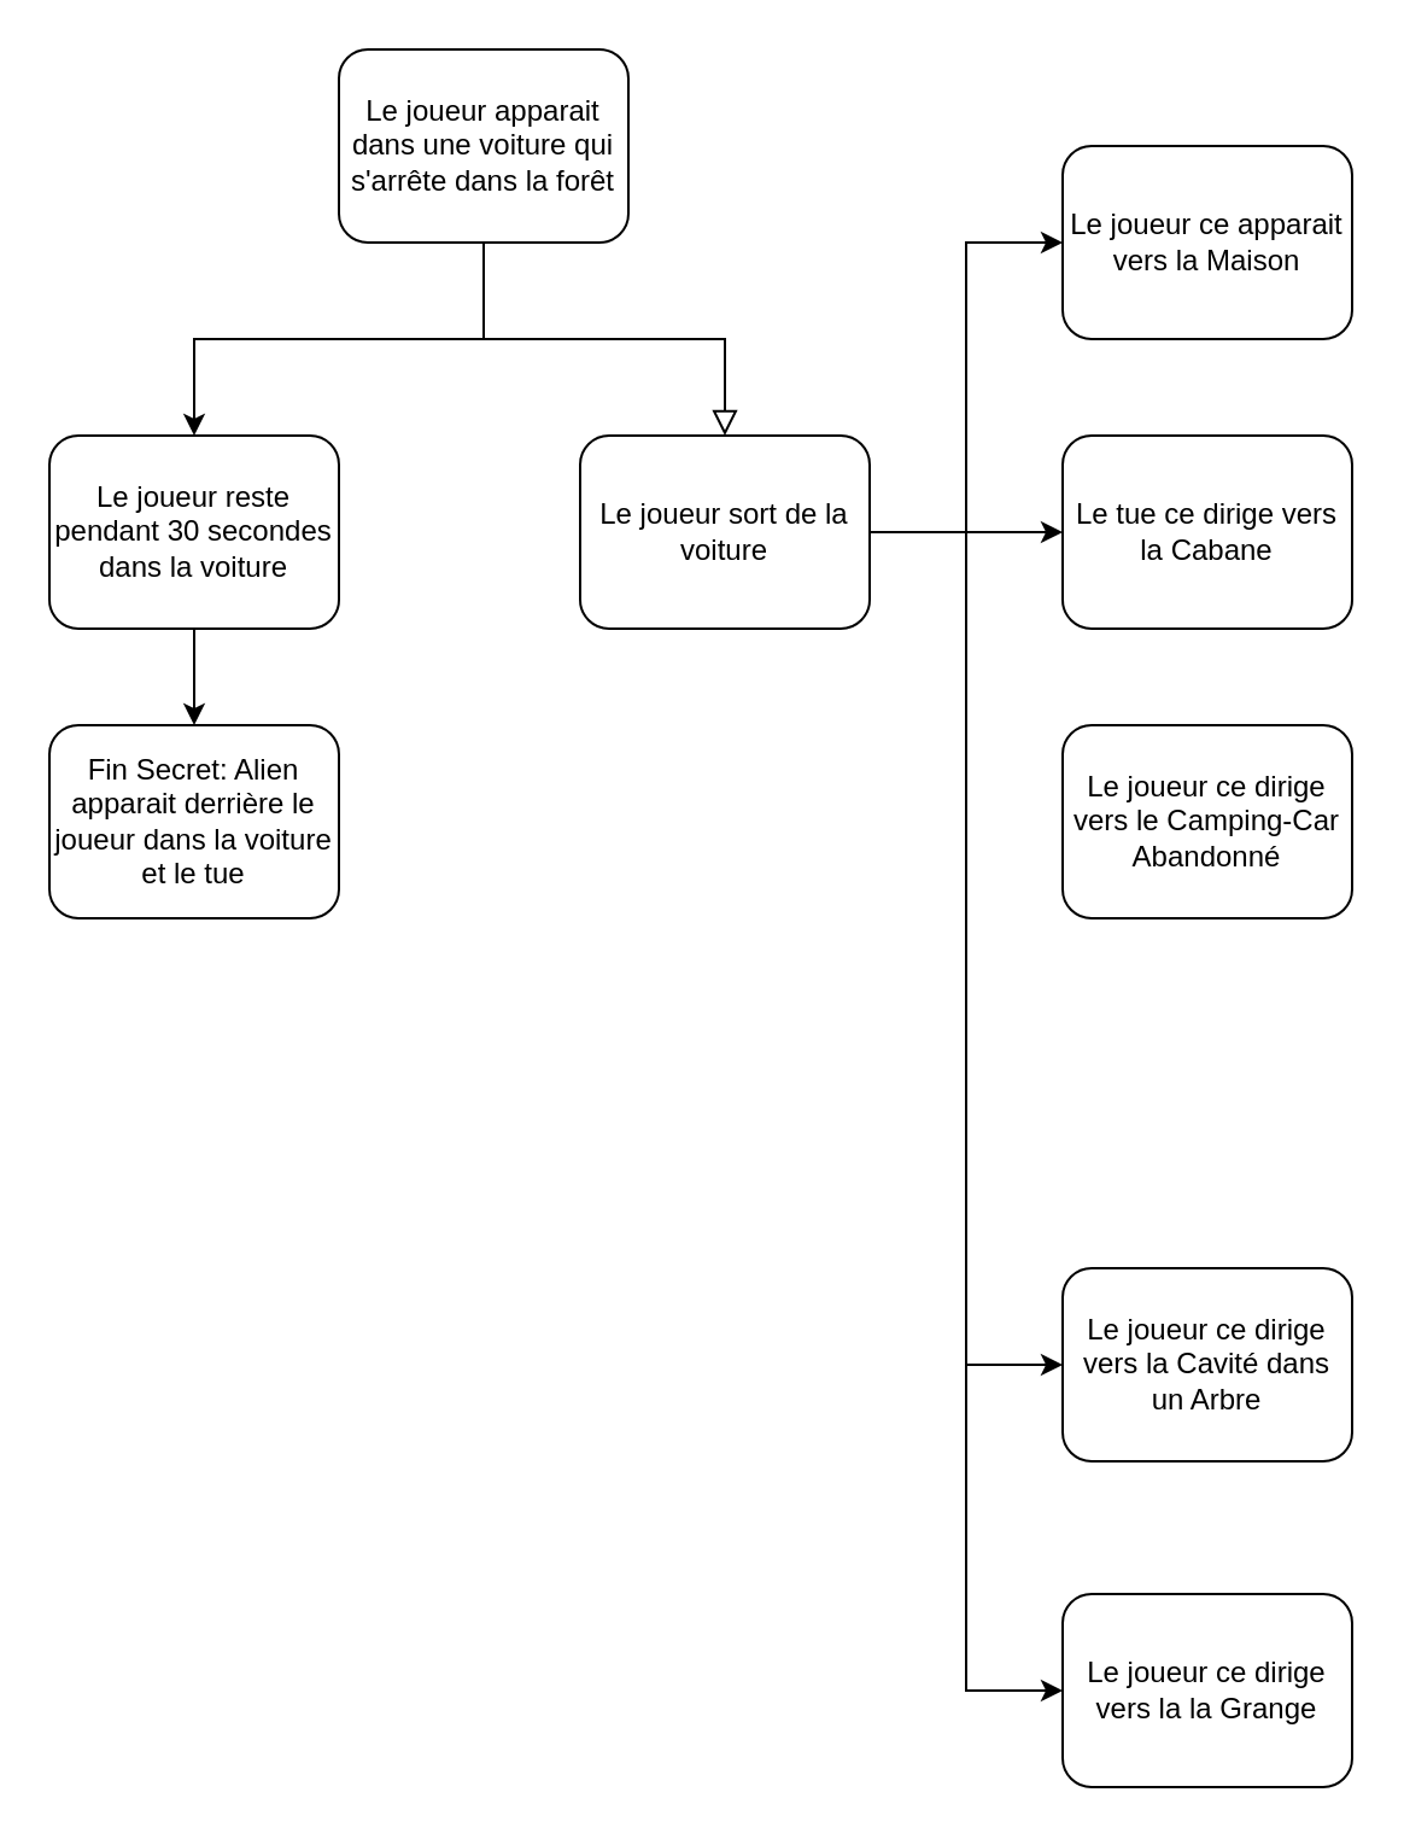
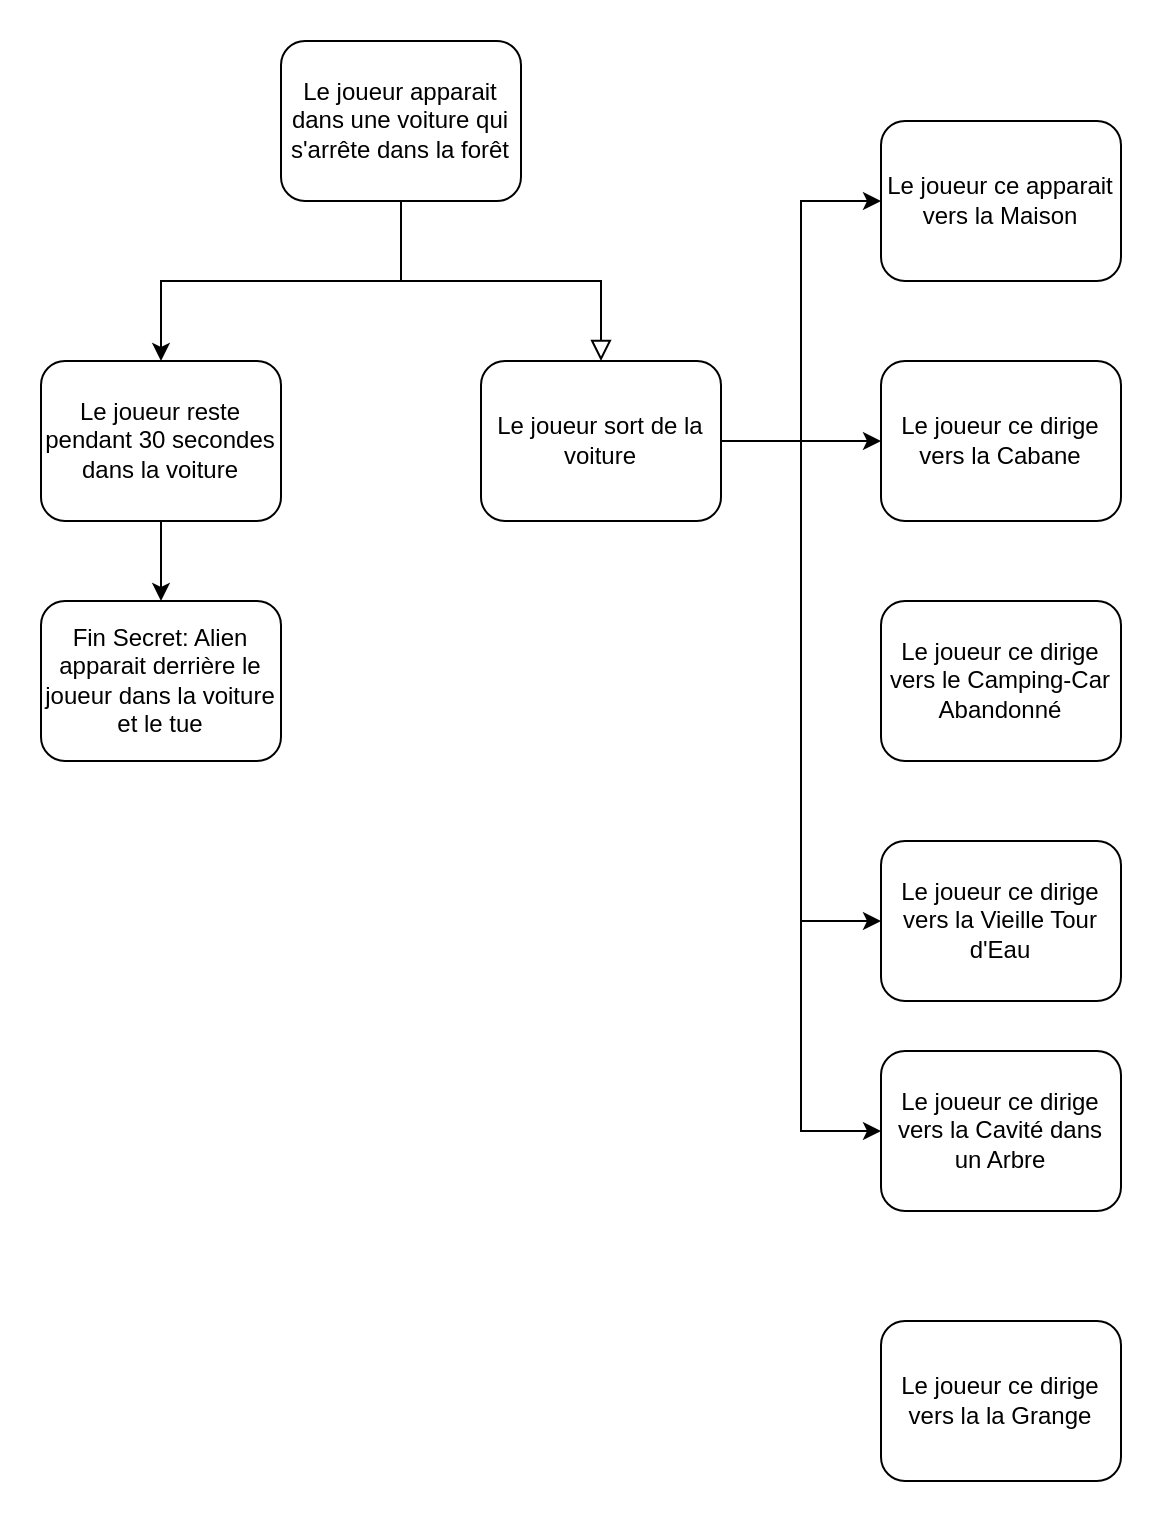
- <mxCell id="15" value="Le tue ce dirige vers la Cabane" style="rounded=1;whiteSpace=wrap;html=1;" vertex="1" parent="1"><mxGeometry x="440" y="180" width="120" height="80" as="geometry" /></mxCell>
+ <mxCell id="15" value="Le joueur ce dirige vers la Cabane" style="rounded=1;whiteSpace=wrap;html=1;" vertex="1" parent="1"><mxGeometry x="440" y="180" width="120" height="80" as="geometry" /></mxCell>
+ <mxCell id="5" style="edgeStyle=orthogonalEdgeStyle;rounded=0;orthogonalLoop=1;jettySize=auto;html=1;entryX=0;entryY=0.5;entryDx=0;entryDy=0;" edge="1" parent="1" source="8" target="17"><mxGeometry relative="1" as="geometry" /></mxCell>
+ <mxCell id="17" value="Le joueur ce dirige vers la&amp;nbsp;Vieille Tour d'Eau" style="rounded=1;whiteSpace=wrap;html=1;" vertex="1" parent="1"><mxGeometry x="440" y="420" width="120" height="80" as="geometry" /></mxCell>
- <mxCell id="7" style="edgeStyle=orthogonalEdgeStyle;rounded=0;orthogonalLoop=1;jettySize=auto;html=1;entryX=0;entryY=0.5;entryDx=0;entryDy=0;" edge="1" parent="1" source="8" target="19"><mxGeometry relative="1" as="geometry" /></mxCell>
